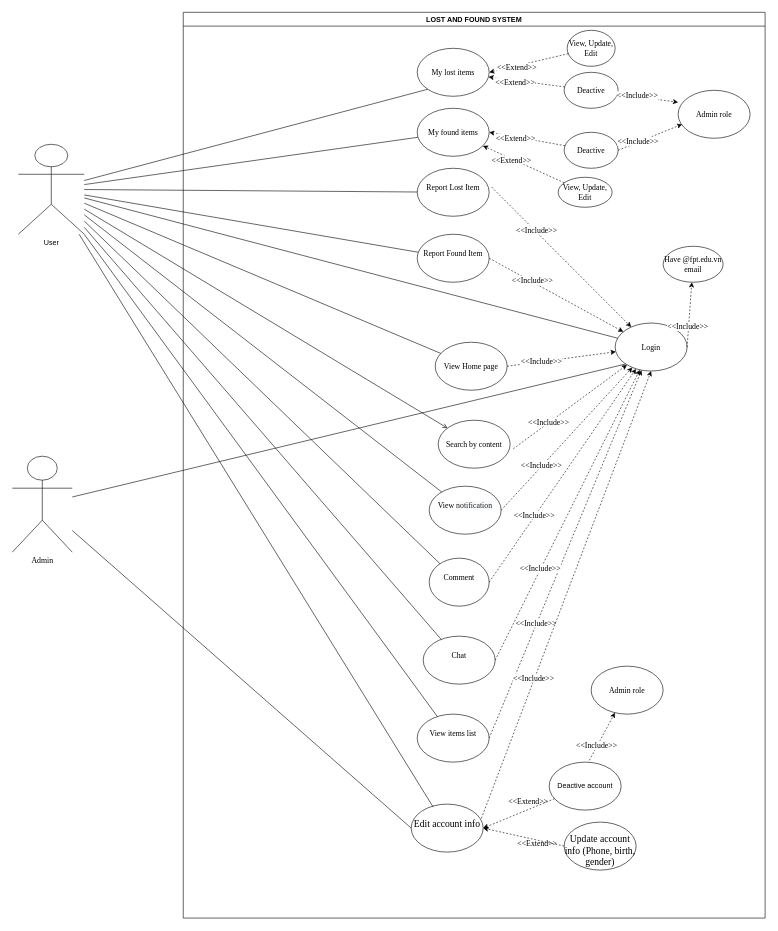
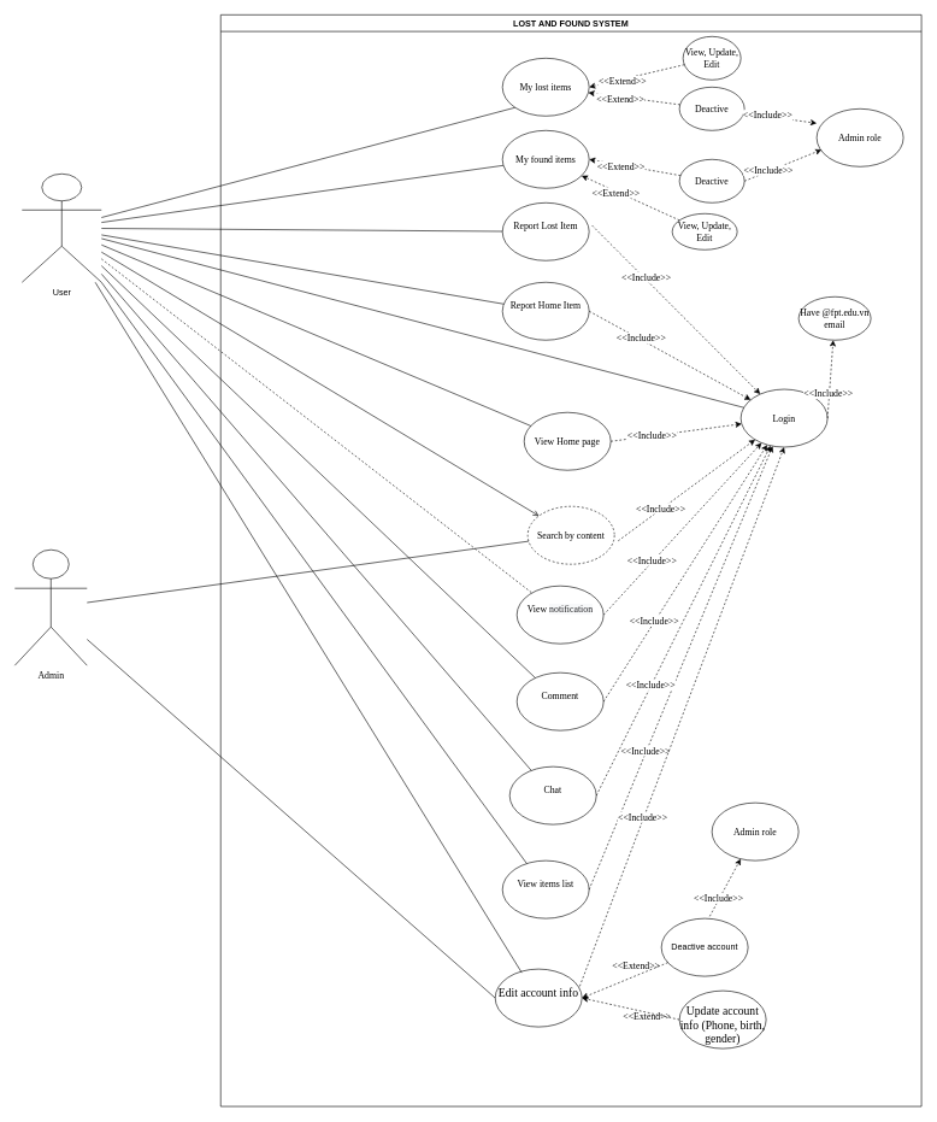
- <mxCell id="5" value="&#10;&lt;span style=&quot;font-size: 13px;&quot; id=&quot;docs-internal-guid-a6401658-7fff-9467-f096-9325ce5fed40&quot;&gt;&lt;span style=&quot;font-size: 13px; color: rgb(0, 0, 0); background-color: transparent; font-style: normal; font-variant: normal; text-decoration: none; vertical-align: baseline;&quot;&gt;Report Found Item &lt;/span&gt;&lt;/span&gt;&#10;&#10;" style="ellipse;whiteSpace=wrap;html=1;fontFamily=Times New Roman;fontSize=13;fontStyle=0" vertex="1" parent="2"><mxGeometry x="390" y="370" width="120" height="80" as="geometry" /></mxCell>
+ <mxCell id="5" value="&#10;&lt;span style=&quot;font-size: 13px;&quot; id=&quot;docs-internal-guid-a6401658-7fff-9467-f096-9325ce5fed40&quot;&gt;&lt;span style=&quot;font-size: 13px; color: rgb(0, 0, 0); background-color: transparent; font-style: normal; font-variant: normal; text-decoration: none; vertical-align: baseline;&quot;&gt;Report Home Item &lt;/span&gt;&lt;/span&gt;&#10;&#10;" style="ellipse;whiteSpace=wrap;html=1;fontFamily=Times New Roman;fontSize=13;fontStyle=0" vertex="1" parent="2"><mxGeometry x="390" y="370" width="120" height="80" as="geometry" /></mxCell>
- <mxCell id="66" value="" style="endArrow=none;html=1;rounded=0;labelBorderColor=none;fontFamily=Times New Roman;fontSize=13;" edge="1" parent="1" source="60" target="6"><mxGeometry width="50" height="50" relative="1" as="geometry"><mxPoint x="970" y="350" as="sourcePoint" /><mxPoint x="1020" y="300" as="targetPoint" /></mxGeometry></mxCell>
+ <mxCell id="66" value="" style="endArrow=none;html=1;rounded=0;labelBorderColor=none;fontFamily=Times New Roman;fontSize=13;dashed=1;" edge="1" parent="1" source="60" target="6"><mxGeometry width="50" height="50" relative="1" as="geometry"><mxPoint x="970" y="350" as="sourcePoint" /><mxPoint x="1020" y="300" as="targetPoint" /></mxGeometry></mxCell>
- <mxCell id="77" value="" style="endArrow=none;html=1;rounded=0;labelBorderColor=none;fontFamily=Times New Roman;fontSize=13;entryX=0;entryY=1;entryDx=0;entryDy=0;" edge="1" parent="1" source="75" target="3"><mxGeometry width="50" height="50" relative="1" as="geometry"><mxPoint x="530" y="920" as="sourcePoint" /><mxPoint x="580" y="870" as="targetPoint" /></mxGeometry></mxCell>
+ <mxCell id="77" value="" style="endArrow=none;html=1;rounded=0;labelBorderColor=none;fontFamily=Times New Roman;fontSize=13;" edge="1" parent="1" source="75" target="11"><mxGeometry width="50" height="50" relative="1" as="geometry"><mxPoint x="530" y="920" as="sourcePoint" /><mxPoint x="580" y="870" as="targetPoint" /></mxGeometry></mxCell>
- <mxCell id="11" value="Search by content" style="ellipse;whiteSpace=wrap;html=1;fontFamily=Times New Roman;fontSize=13;fontStyle=0" vertex="1" parent="2"><mxGeometry x="425" y="680" width="120" height="80" as="geometry" /></mxCell>
+ <mxCell id="11" value="Search by content" style="ellipse;whiteSpace=wrap;html=1;fontFamily=Times New Roman;fontSize=13;fontStyle=0;dashed=1;" vertex="1" parent="2"><mxGeometry x="425" y="680" width="120" height="80" as="geometry" /></mxCell>
- <mxCell id="7" value="&#10;&lt;span style=&quot;font-size: 13px;&quot; id=&quot;docs-internal-guid-622151dd-7fff-d390-4db7-5324e746c455&quot;&gt;&lt;span style=&quot;font-size: 13px; color: rgb(0, 0, 0); background-color: transparent; font-style: normal; font-variant: normal; text-decoration: none; vertical-align: baseline;&quot;&gt;Comment &lt;/span&gt;&lt;/span&gt;&#10;&#10;" style="ellipse;whiteSpace=wrap;html=1;fontFamily=Times New Roman;fontSize=13;fontStyle=0" vertex="1" parent="2"><mxGeometry x="410" y="910" width="100" height="80" as="geometry" /></mxCell>
+ <mxCell id="7" value="&#10;&lt;span style=&quot;font-size: 13px;&quot; id=&quot;docs-internal-guid-622151dd-7fff-d390-4db7-5324e746c455&quot;&gt;&lt;span style=&quot;font-size: 13px; color: rgb(0, 0, 0); background-color: transparent; font-style: normal; font-variant: normal; text-decoration: none; vertical-align: baseline;&quot;&gt;Comment &lt;/span&gt;&lt;/span&gt;&#10;&#10;" style="ellipse;whiteSpace=wrap;html=1;fontFamily=Times New Roman;fontSize=13;fontStyle=0" vertex="1" parent="2"><mxGeometry x="410" y="910" width="120" height="80" as="geometry" /></mxCell>
